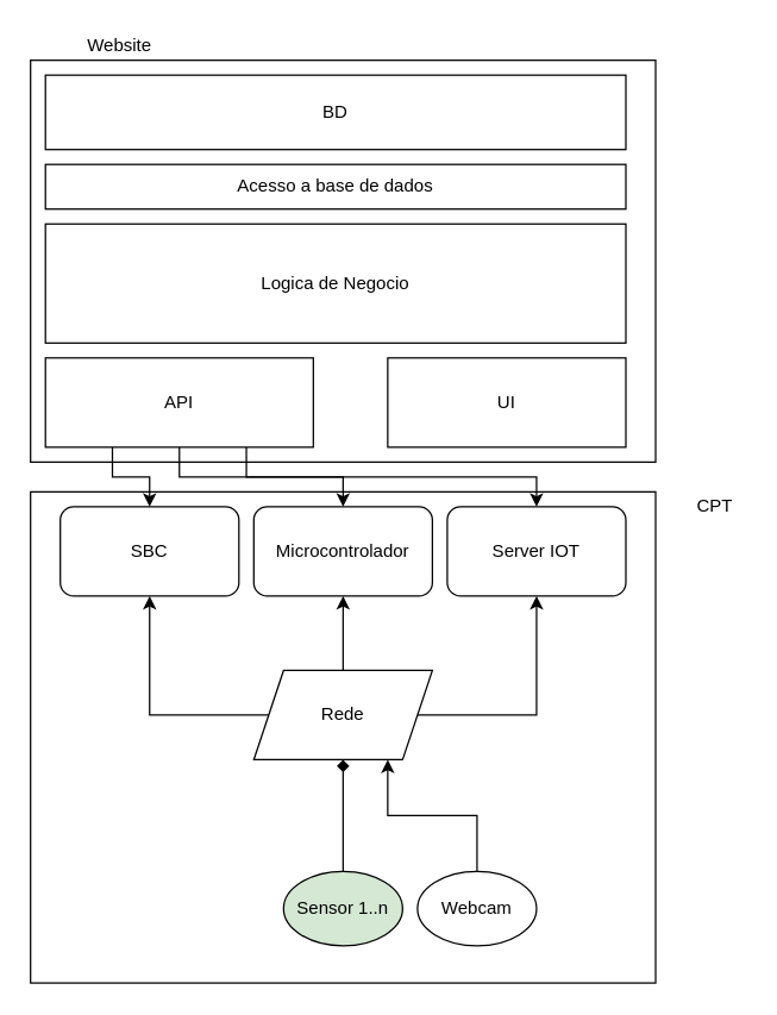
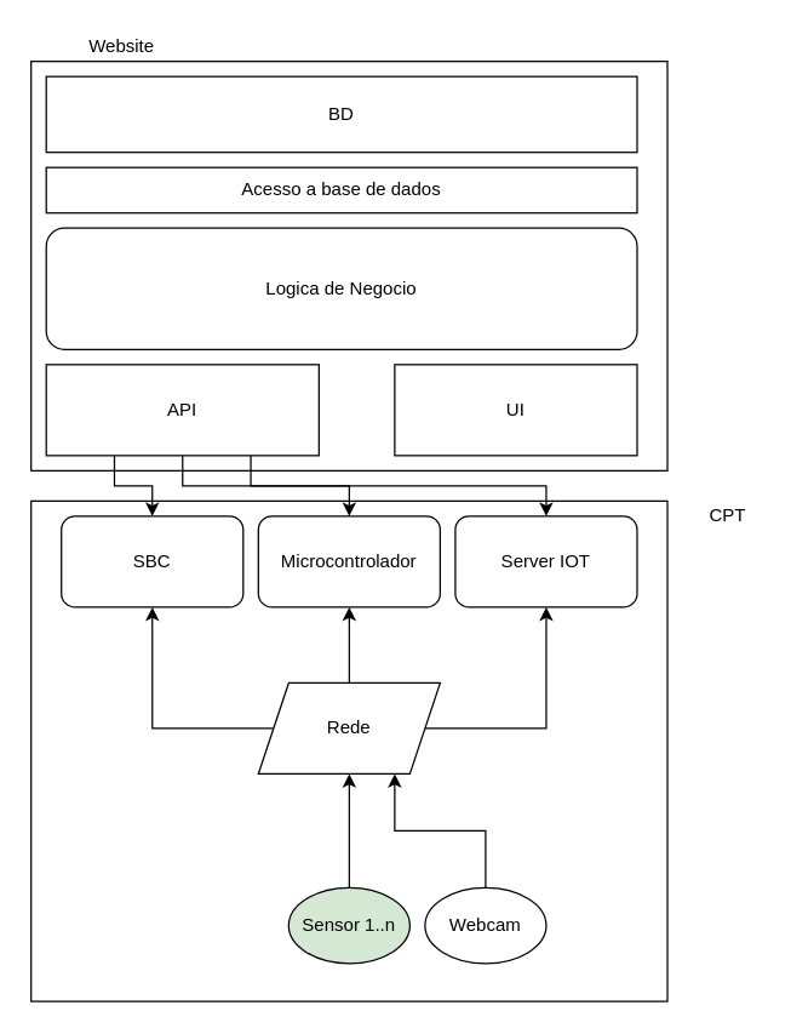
- <mxCell id="23" value="Logica de Negocio" style="rounded=0;whiteSpace=wrap;html=1;" vertex="1" parent="1"><mxGeometry x="30" y="150" width="390" height="80" as="geometry" /></mxCell>
+ <mxCell id="23" value="Logica de Negocio" style="whiteSpace=wrap;html=1;rounded=1;" vertex="1" parent="1"><mxGeometry x="30" y="150" width="390" height="80" as="geometry" /></mxCell>
- <mxCell id="9" style="edgeStyle=orthogonalEdgeStyle;rounded=0;orthogonalLoop=1;jettySize=auto;html=1;exitX=0.5;exitY=0;exitDx=0;exitDy=0;endArrow=diamond;" edge="1" parent="1" source="10" target="16"><mxGeometry relative="1" as="geometry" /></mxCell>
+ <mxCell id="9" style="edgeStyle=orthogonalEdgeStyle;rounded=0;orthogonalLoop=1;jettySize=auto;html=1;exitX=0.5;exitY=0;exitDx=0;exitDy=0;" edge="1" parent="1" source="10" target="16"><mxGeometry relative="1" as="geometry" /></mxCell>
